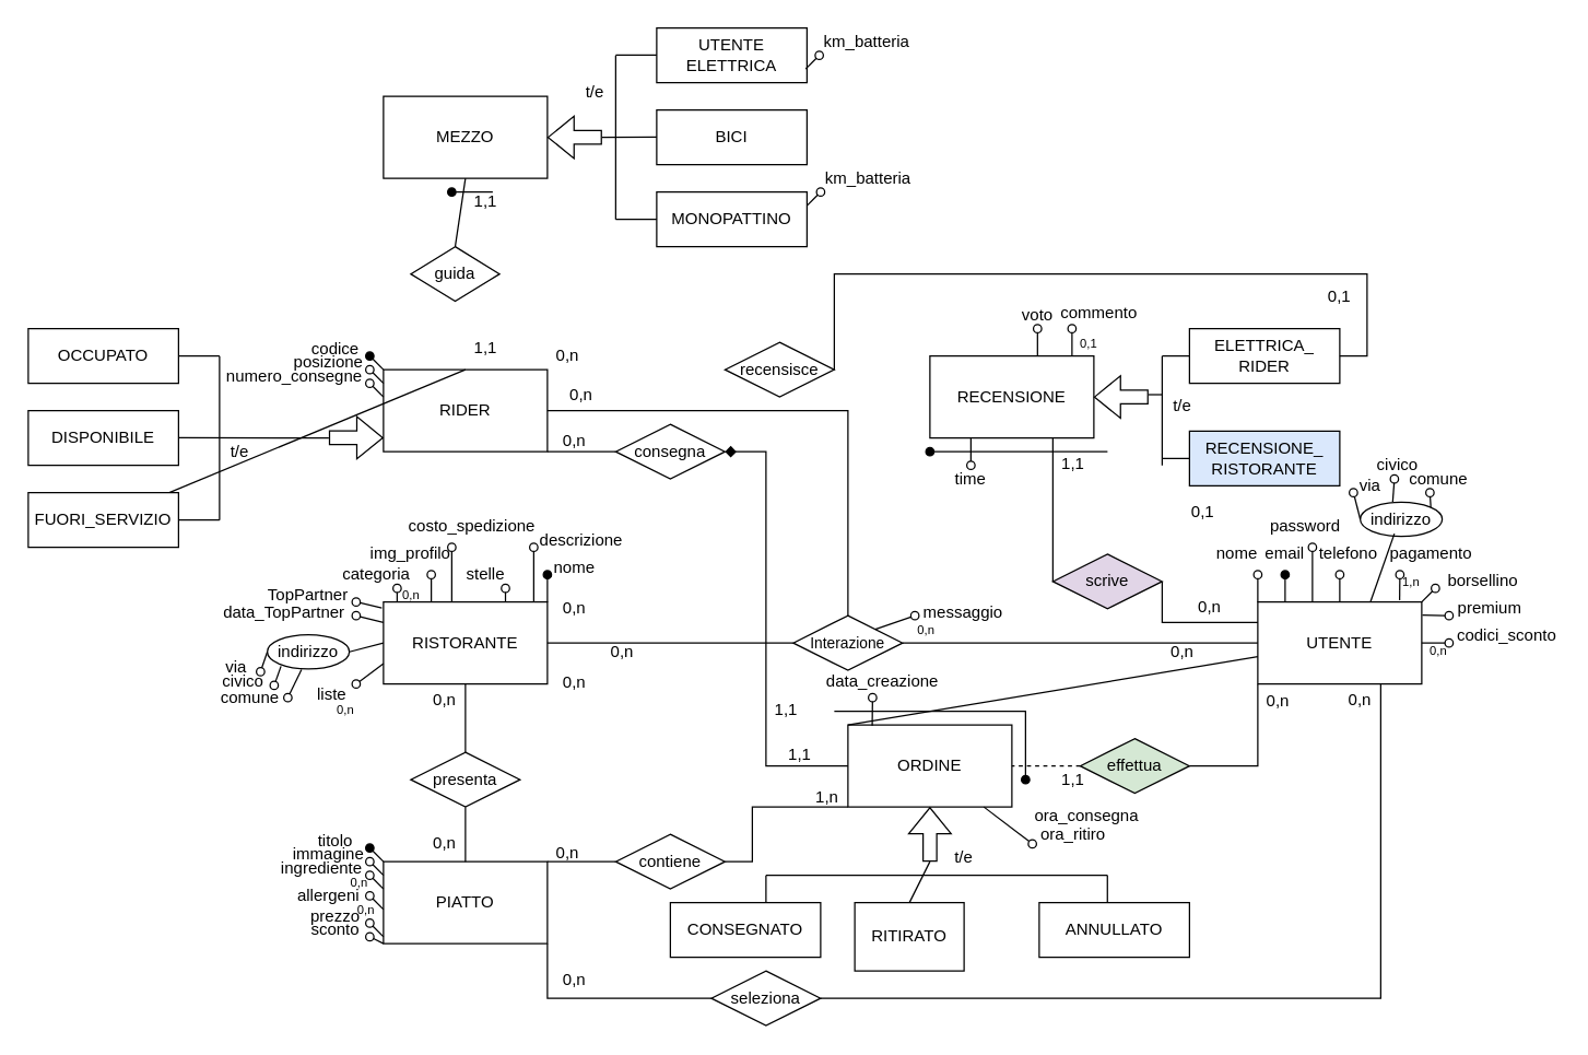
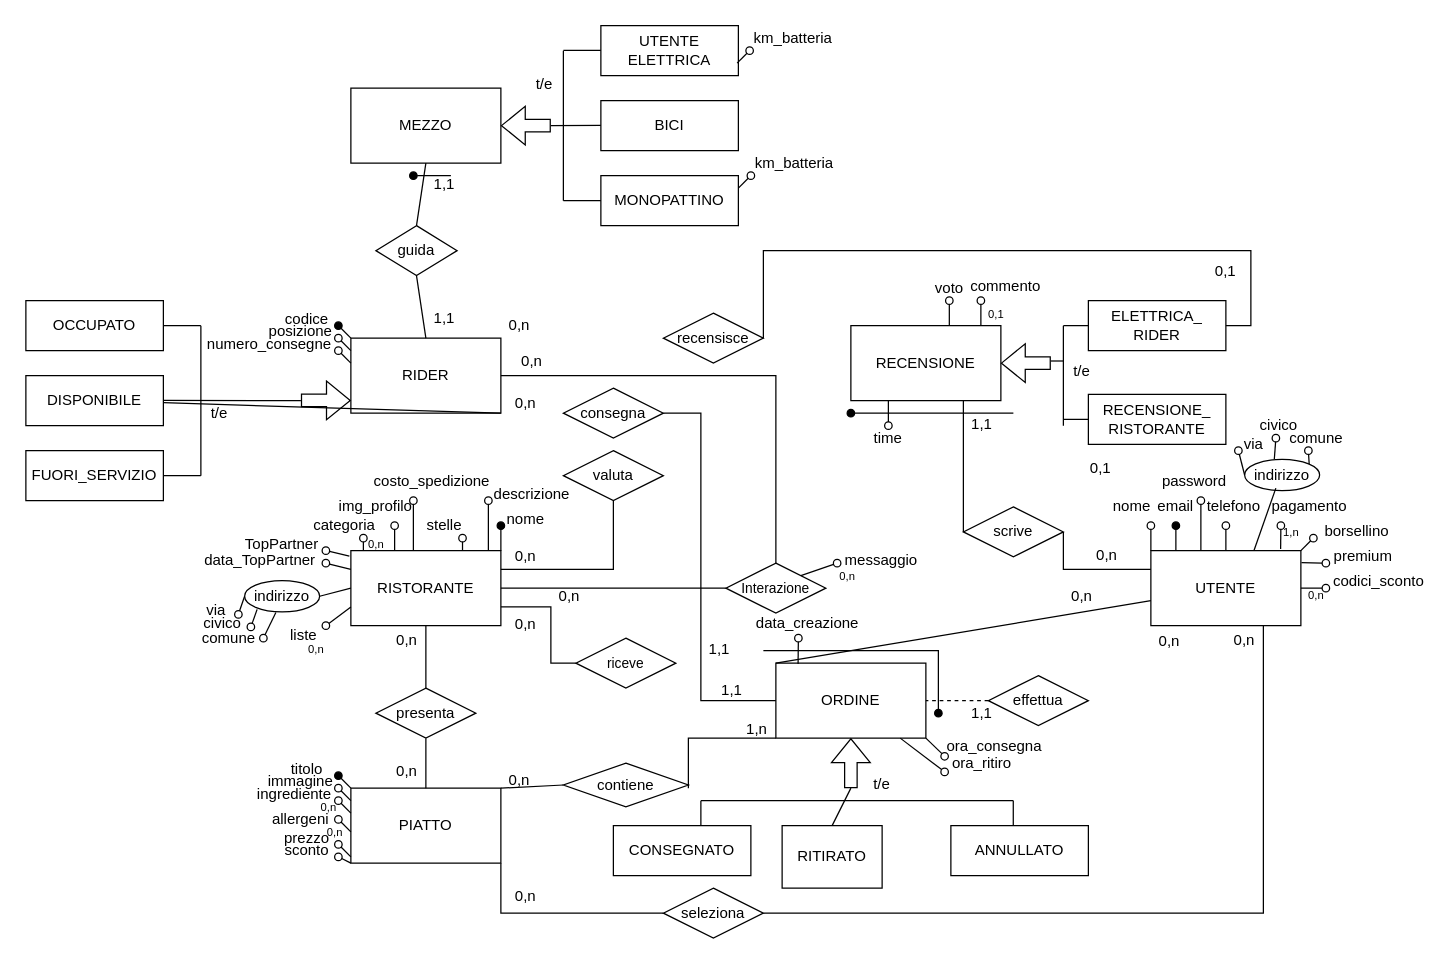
- <mxCell id="92" value="" style="endArrow=none;html=1;rounded=0;exitX=0.5;exitY=0;exitDx=0;exitDy=0;" parent="1" source="6" target="134" edge="1"><mxGeometry width="50" height="50" relative="1" as="geometry"><mxPoint x="470" as="sourcePoint" y="360" /><mxPoint x="520" y="310" as="targetPoint" /></mxGeometry></mxCell>
+ <mxCell id="92" value="" style="endArrow=none;html=1;rounded=0;entryX=0.5;entryY=1;entryDx=0;entryDy=0;exitX=0.5;exitY=0;exitDx=0;exitDy=0;" parent="1" source="6" target="91" edge="1"><mxGeometry width="50" height="50" relative="1" as="geometry"><mxPoint x="470" as="sourcePoint" y="360" /><mxPoint x="520" y="310" as="targetPoint" /></mxGeometry></mxCell>
- <mxCell id="31" value="" style="endArrow=none;html=1;rounded=0;exitX=1;exitY=1;exitDx=0;exitDy=0;entryX=0;entryY=0.5;entryDx=0;entryDy=0;" parent="1" source="6" target="30" edge="1"><mxGeometry width="50" height="50" relative="1" as="geometry"><mxPoint x="340" y="50" as="sourcePoint" /><mxPoint x="280" y="110" as="targetPoint" /></mxGeometry></mxCell>
+ <mxCell id="31" value="" style="endArrow=none;html=1;rounded=0;exitX=1;exitY=1;exitDx=0;exitDy=0;" parent="1" source="6" target="133" edge="1"><mxGeometry width="50" height="50" relative="1" as="geometry"><mxPoint x="340" y="50" as="sourcePoint" /><mxPoint x="280" y="110" as="targetPoint" /></mxGeometry></mxCell>
- <mxCell id="32" value="" style="endArrow=diamond;html=1;rounded=0;exitX=0;exitY=0.5;exitDx=0;exitDy=0;entryX=1;entryY=0.5;entryDx=0;entryDy=0;" parent="1" source="4" target="30" edge="1"><mxGeometry width="50" height="50" relative="1" as="geometry"><mxPoint x="470" y="420" as="sourcePoint" /><mxPoint x="410" y="480" as="targetPoint" /><Array as="points"><mxPoint x="560" y="560" /><mxPoint x="560" y="330" /></Array></mxGeometry></mxCell>
+ <mxCell id="32" value="" style="endArrow=none;html=1;rounded=0;exitX=0;exitY=0.5;exitDx=0;exitDy=0;entryX=1;entryY=0.5;entryDx=0;entryDy=0;" parent="1" source="4" target="30" edge="1"><mxGeometry width="50" height="50" relative="1" as="geometry"><mxPoint x="470" y="420" as="sourcePoint" /><mxPoint x="410" y="480" as="targetPoint" /><Array as="points"><mxPoint x="560" y="560" /><mxPoint x="560" y="330" /></Array></mxGeometry></mxCell>
- <mxCell id="112" value="RECENSIONE_&lt;div&gt;RISTORANTE&lt;/div&gt;" style="rounded=0;whiteSpace=wrap;html=1;fillColor=#dae8fc;" parent="1" vertex="1"><mxGeometry x="870" y="315" width="110" height="40" as="geometry" /></mxCell>
+ <mxCell id="112" value="RECENSIONE_&lt;div&gt;RISTORANTE&lt;/div&gt;" style="rounded=0;whiteSpace=wrap;html=1;" parent="1" vertex="1"><mxGeometry x="870" y="315" width="110" height="40" as="geometry" /></mxCell>
+ <mxCell id="44" value="valuta" style="rhombus;whiteSpace=wrap;html=1;" parent="1" vertex="1"><mxGeometry x="450" width="80" height="40" as="geometry" y="360" /></mxCell>
- <mxCell id="40" value="scrive" style="rhombus;whiteSpace=wrap;html=1;fillColor=#e1d5e7;" parent="1" vertex="1"><mxGeometry x="770" y="405" width="80" height="40" as="geometry" /></mxCell>
+ <mxCell id="40" value="scrive" style="rhombus;whiteSpace=wrap;html=1;" parent="1" vertex="1"><mxGeometry x="770" y="405" width="80" height="40" as="geometry" /></mxCell>
+ <mxCell id="90" value="" style="endArrow=none;html=1;rounded=0;exitX=1;exitY=0.25;exitDx=0;exitDy=0;entryX=0.5;entryY=1;entryDx=0;entryDy=0;" parent="1" source="2" target="44" edge="1"><mxGeometry width="50" height="50" relative="1" as="geometry"><mxPoint x="410" y="340" as="sourcePoint" /><mxPoint x="460" y="340" as="targetPoint" /><Array as="points"><mxPoint x="490" y="455" /></Array></mxGeometry></mxCell>
- <mxCell id="65" value="" style="endArrow=none;html=1;rounded=0;entryX=0;entryY=0.5;entryDx=0;entryDy=0;exitX=1;exitY=0.5;exitDx=0;exitDy=0;" parent="1" source="64" target="3" edge="1"><mxGeometry width="50" height="50" relative="1" as="geometry"><mxPoint x="590" y="510" as="sourcePoint" /><mxPoint x="640" y="460" as="targetPoint" /></mxGeometry></mxCell>
+ <mxCell id="43" value="" style="endArrow=none;html=1;rounded=0;exitX=1;exitY=0.75;exitDx=0;exitDy=0;entryX=0;entryY=0.5;entryDx=0;entryDy=0;" parent="1" source="2" target="28" edge="1"><mxGeometry width="50" height="50" relative="1" as="geometry"><mxPoint x="410" y="320" as="sourcePoint" /><mxPoint x="690" y="460" as="targetPoint" /><Array as="points"><mxPoint x="440" y="485" /><mxPoint x="440" y="530" /></Array></mxGeometry></mxCell>
+ <mxCell id="28" value="riceve" style="rhombus;whiteSpace=wrap;html=1;fontSize=11;" parent="1" vertex="1"><mxGeometry x="460" y="510" width="80" height="40" as="geometry" /></mxCell>
- <mxCell id="8" value="" style="endArrow=none;html=1;rounded=0;entryX=0;entryY=1;entryDx=0;entryDy=0;exitX=1;exitY=0.5;exitDx=0;exitDy=0;" parent="1" source="7" target="3" edge="1"><mxGeometry width="50" height="50" relative="1" as="geometry"><mxPoint x="870" y="770" as="sourcePoint" /><mxPoint x="920" y="720" as="targetPoint" /><Array as="points"><mxPoint x="920" y="560" /></Array></mxGeometry></mxCell>
- <mxCell id="7" value="effettua" style="rhombus;whiteSpace=wrap;html=1;fillColor=#d5e8d4;" parent="1" vertex="1"><mxGeometry x="790" y="540" width="80" height="40" as="geometry" /></mxCell>
+ <mxCell id="7" value="effettua" style="rhombus;whiteSpace=wrap;html=1;" parent="1" vertex="1"><mxGeometry x="790" y="540" width="80" height="40" as="geometry" /></mxCell>
+ <mxCell id="129" value="" style="endArrow=none;html=1;rounded=0;entryX=1;entryY=1;entryDx=0;entryDy=0;endFill=0;startArrow=oval;startFill=0;exitX=0;exitY=1;exitDx=0;exitDy=0;" parent="1" source="128" target="4" edge="1"><mxGeometry width="50" height="50" relative="1" as="geometry"><mxPoint x="708" y="520" as="sourcePoint" /><mxPoint x="720" y="531" as="targetPoint" /></mxGeometry></mxCell>
- <mxCell id="34" value="contiene" style="rhombus;whiteSpace=wrap;html=1;" parent="1" vertex="1"><mxGeometry x="450" y="610" width="80" height="40" as="geometry" /></mxCell>
+ <mxCell id="34" value="contiene" style="rhombus;whiteSpace=wrap;html=1;" parent="1" vertex="1"><mxGeometry x="450" y="610" width="100" height="35" as="geometry" /></mxCell>
- <mxCell id="61" value="seleziona" style="rhombus;whiteSpace=wrap;html=1;" parent="1" vertex="1"><mxGeometry x="520" y="710" width="80" height="40" as="geometry" /></mxCell>
+ <mxCell id="61" value="seleziona" style="rhombus;whiteSpace=wrap;html=1;" parent="1" vertex="1"><mxGeometry x="530" y="710" width="80" height="40" as="geometry" /></mxCell>
